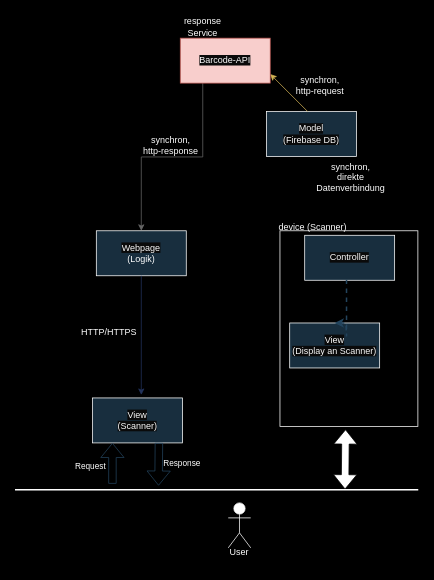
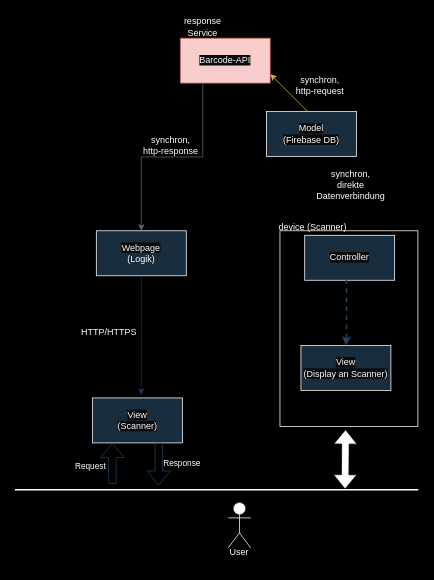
- <mxCell id="12" value="&lt;font color=&quot;#ffffff&quot;&gt;&lt;span style=&quot;caret-color: rgb(255, 255, 255);&quot;&gt;synchron,&lt;br&gt;direkte Datenverbindung&lt;br&gt;&lt;/span&gt;&lt;/font&gt;" style="text;html=1;strokeColor=none;fillColor=none;align=center;verticalAlign=middle;whiteSpace=wrap;rounded=0;" parent="1" vertex="1"><mxGeometry x="413" y="221" width="109" height="30" as="geometry" /></mxCell>
+ <mxCell id="12" value="&lt;font color=&quot;#ffffff&quot;&gt;&lt;span style=&quot;caret-color: rgb(255, 255, 255);&quot;&gt;synchron,&lt;br&gt;direkte Datenverbindung&lt;br&gt;&lt;/span&gt;&lt;/font&gt;" style="text;html=1;strokeColor=none;fillColor=none;align=center;verticalAlign=middle;whiteSpace=wrap;rounded=0;" parent="1" vertex="1"><mxGeometry x="413" y="231" width="109" height="30" as="geometry" /></mxCell>
- <mxCell id="6" value="&lt;span style=&quot;background-color: rgb(10, 10, 10);&quot;&gt;&lt;font color=&quot;#fcfcfc&quot;&gt;View&lt;br&gt;(Display an Scanner)&lt;/font&gt;&lt;/span&gt;" style="rounded=0;whiteSpace=wrap;html=1;labelBackgroundColor=none;fillColor=#182E3E;strokeColor=#FFFFFF;fontColor=#FFFFFF;" parent="1" vertex="1"><mxGeometry x="386" y="430" width="120" height="60" as="geometry" /></mxCell>
+ <mxCell id="6" value="&lt;span style=&quot;background-color: rgb(10, 10, 10);&quot;&gt;&lt;font color=&quot;#fcfcfc&quot;&gt;View&lt;br&gt;(Display an Scanner)&lt;/font&gt;&lt;/span&gt;" style="rounded=0;whiteSpace=wrap;html=1;labelBackgroundColor=none;fillColor=#182E3E;strokeColor=#FFFFFF;fontColor=#FFFFFF;" parent="1" vertex="1"><mxGeometry x="401" y="460" width="120" height="60" as="geometry" /></mxCell>
